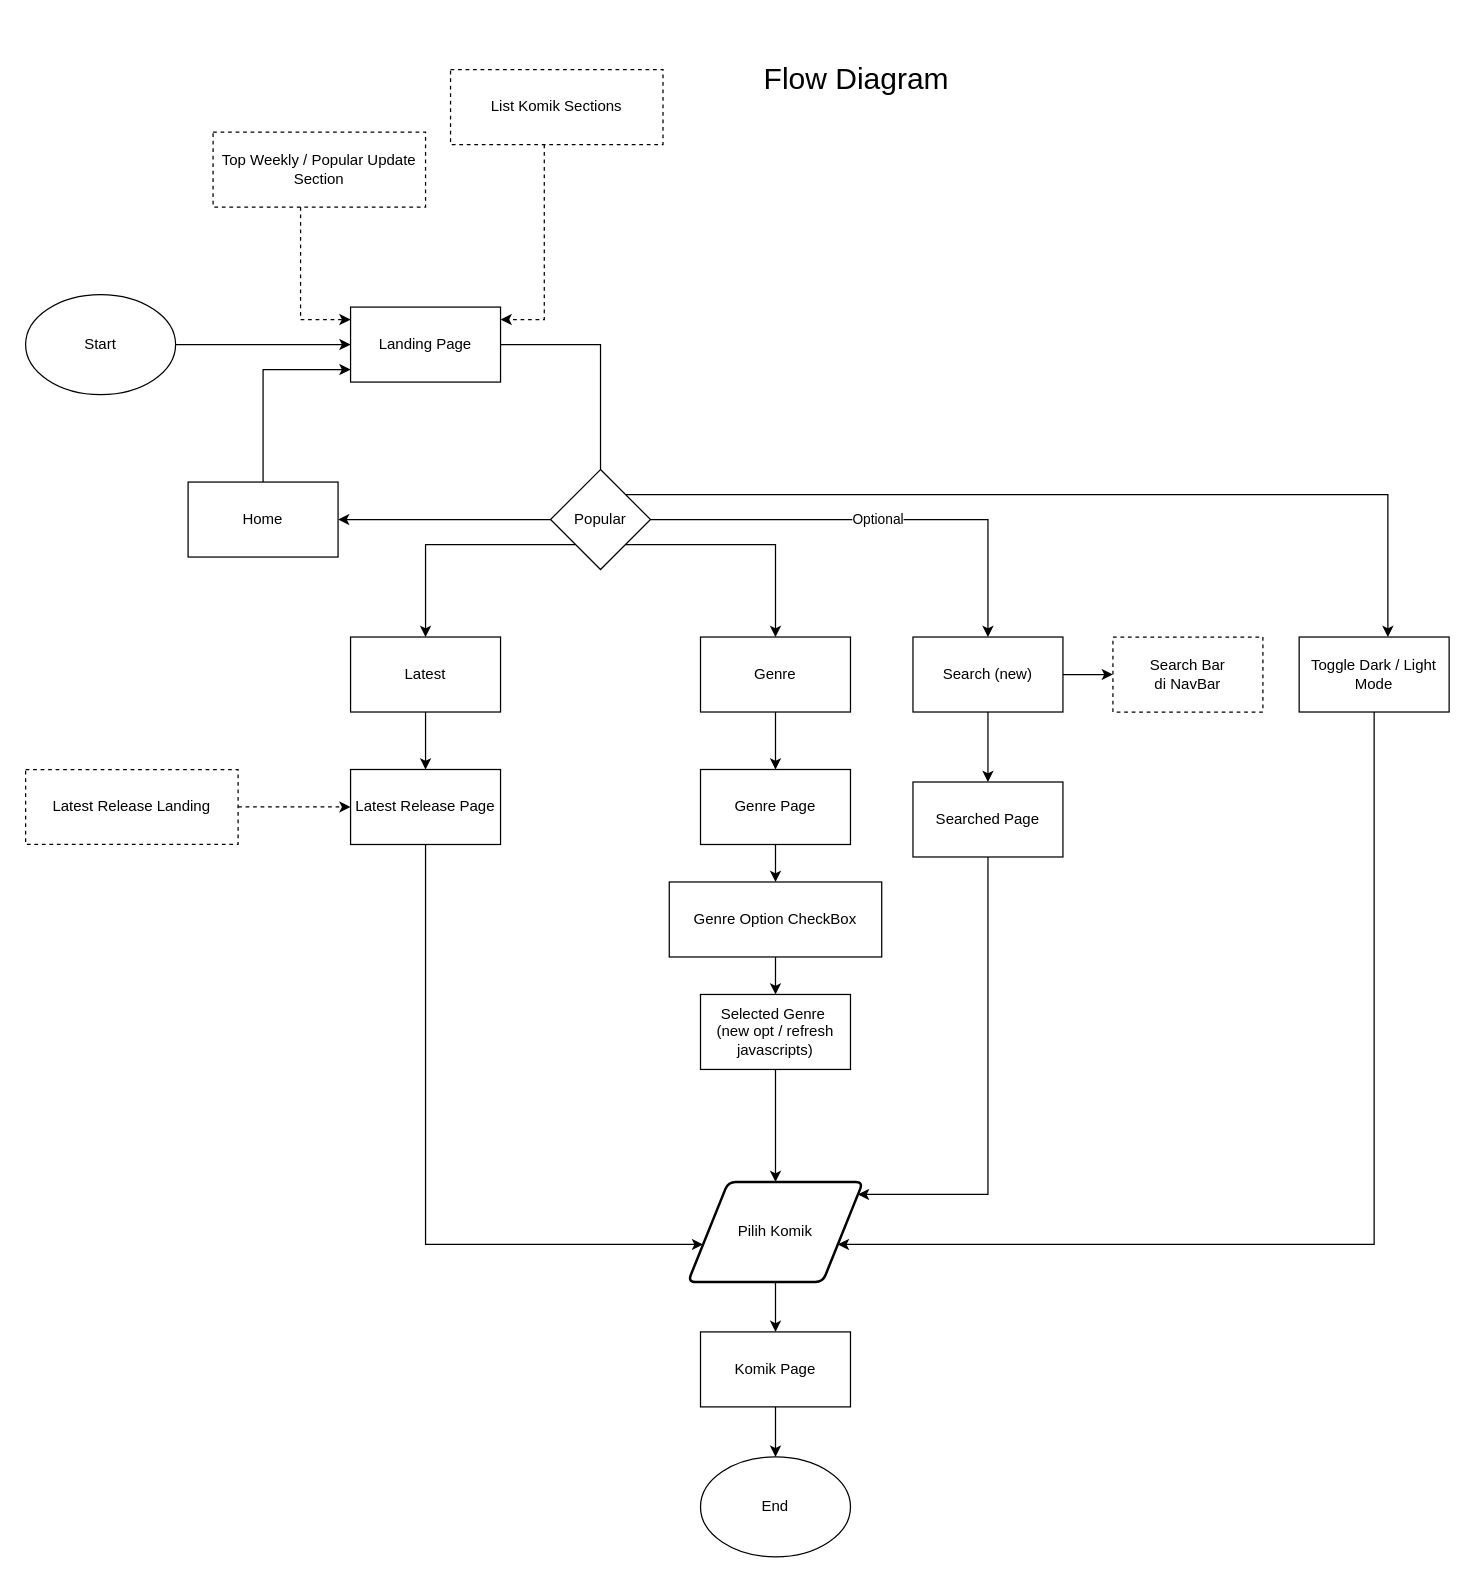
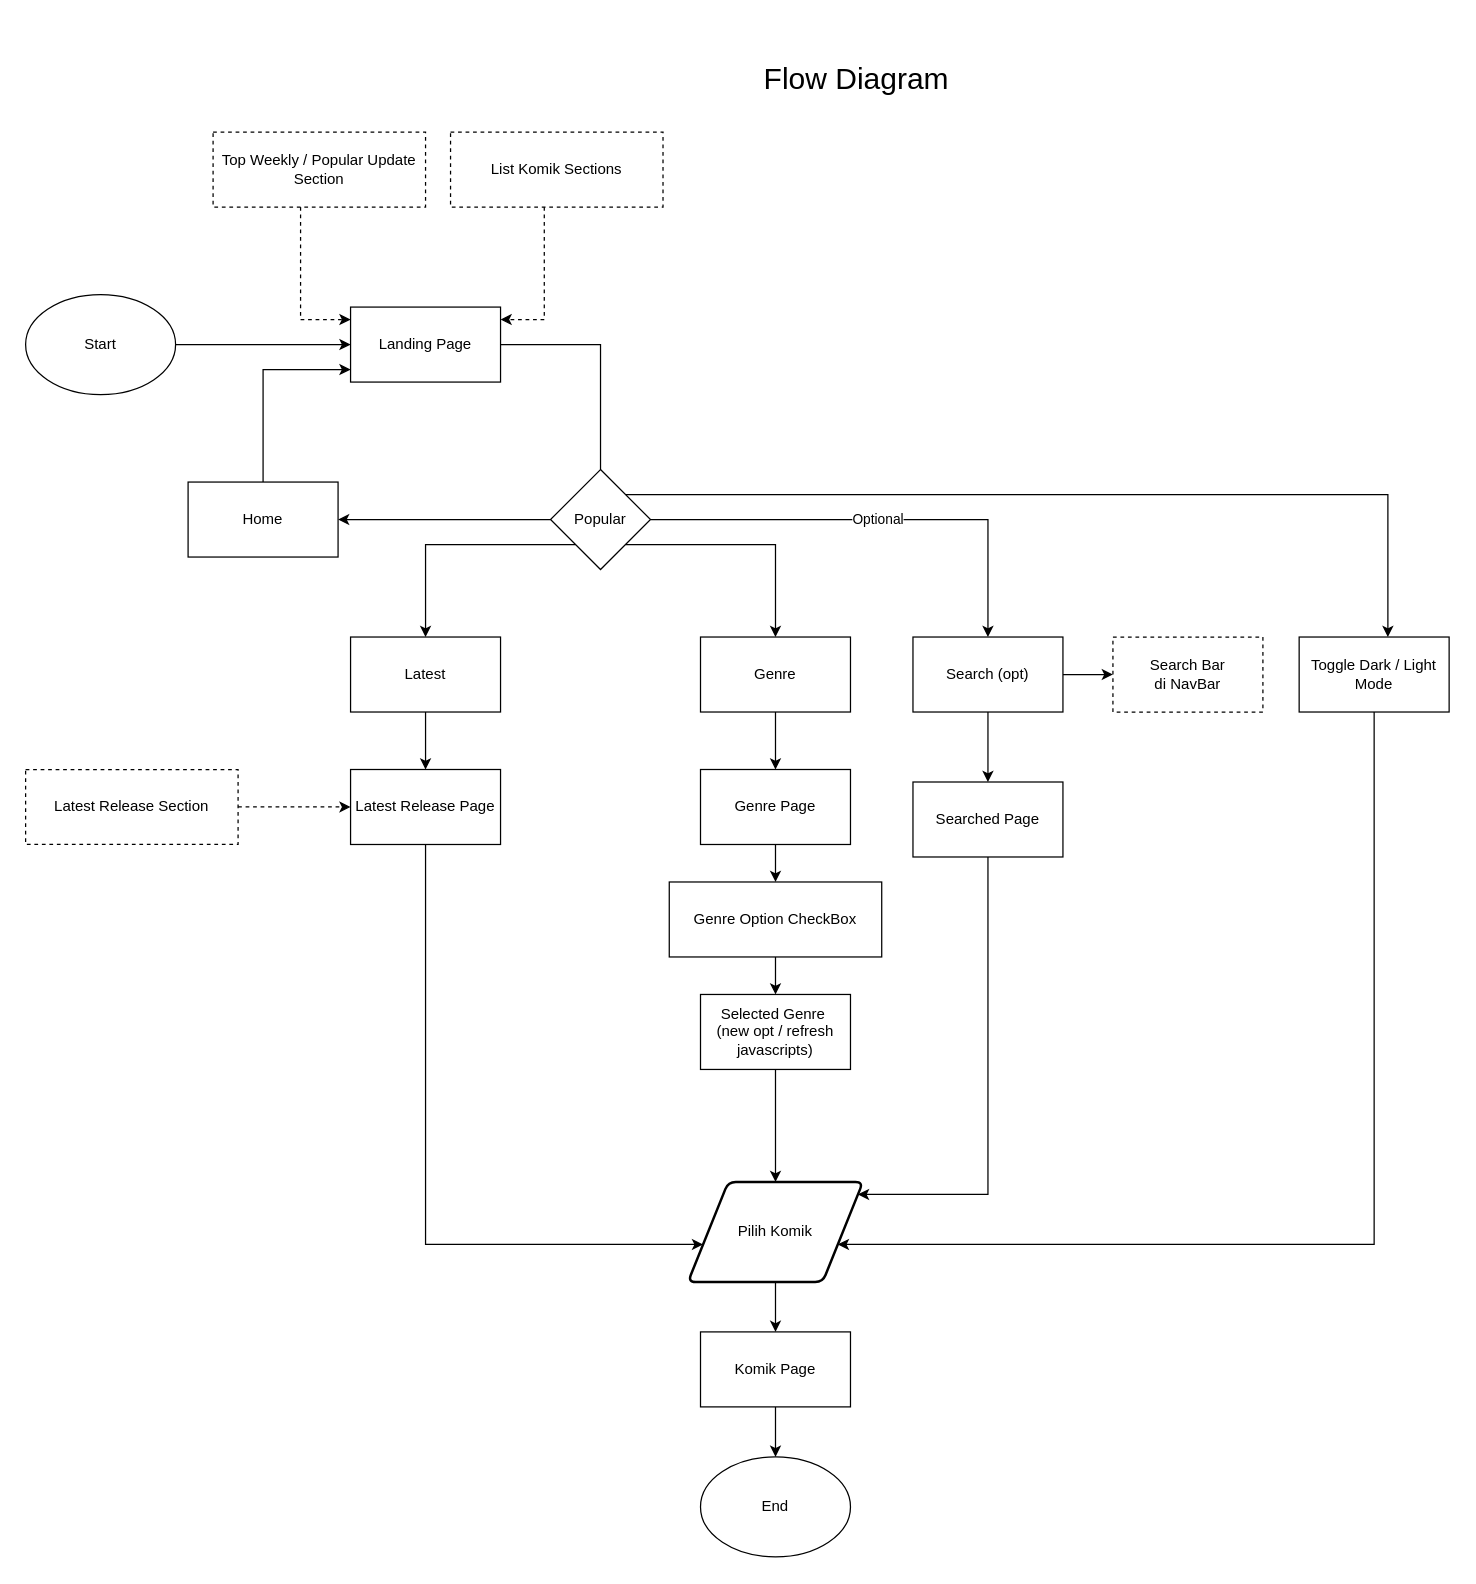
- <mxCell id="25" value="List Komik Sections" style="rounded=0;whiteSpace=wrap;html=1;dashed=1;" parent="1" vertex="1"><mxGeometry x="360" y="55" width="170" height="60" as="geometry" /></mxCell>
+ <mxCell id="25" value="List Komik Sections" style="rounded=0;whiteSpace=wrap;html=1;dashed=1;" parent="1" vertex="1"><mxGeometry x="360" y="105" width="170" height="60" as="geometry" /></mxCell>
- <mxCell id="19" value="Search (new)" style="rounded=0;whiteSpace=wrap;html=1;" parent="1" vertex="1"><mxGeometry x="730" y="509" width="120" height="60" as="geometry" /></mxCell>
+ <mxCell id="19" value="Search (opt)" style="rounded=0;whiteSpace=wrap;html=1;" parent="1" vertex="1"><mxGeometry x="730" y="509" width="120" height="60" as="geometry" /></mxCell>
- <mxCell id="29" value="Latest Release Landing" style="rounded=0;whiteSpace=wrap;html=1;dashed=1;" parent="1" vertex="1"><mxGeometry x="20" y="615" width="170" height="60" as="geometry" /></mxCell>
+ <mxCell id="29" value="Latest Release Section" style="rounded=0;whiteSpace=wrap;html=1;dashed=1;" parent="1" vertex="1"><mxGeometry x="20" y="615" width="170" height="60" as="geometry" /></mxCell>
